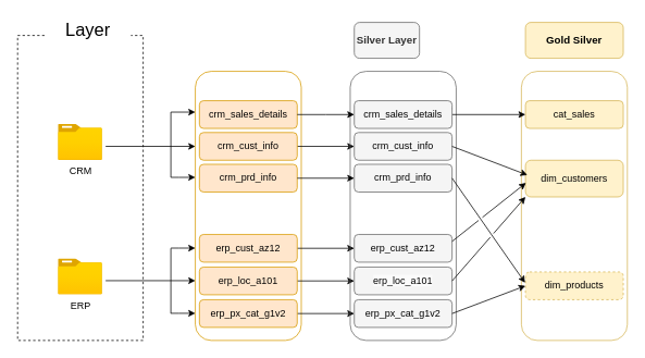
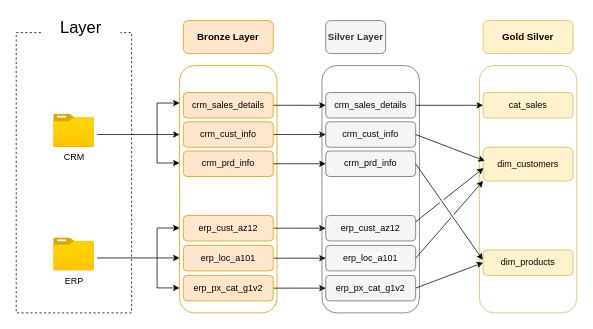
+ <mxCell id="12" value="&lt;b&gt;&lt;font style=&quot;font-size: 13px;&quot;&gt;Bronze Layer&lt;/font&gt;&lt;/b&gt;" style="rounded=1;whiteSpace=wrap;html=1;fillColor=#ffe6cc;strokeColor=#d79b00;" parent="1" vertex="1"><mxGeometry x="244" y="27" width="120" height="44" as="geometry" /></mxCell>
- <mxCell id="44" value="dim_products" style="rounded=1;whiteSpace=wrap;html=1;fillColor=#fff2cc;strokeColor=#d6b656;dashed=1;" parent="1" vertex="1"><mxGeometry x="644" y="333" width="120" height="34" as="geometry" /></mxCell>
+ <mxCell id="44" value="dim_products" style="rounded=1;whiteSpace=wrap;html=1;fillColor=#fff2cc;strokeColor=#d6b656;" parent="1" vertex="1"><mxGeometry x="644" y="333" width="120" height="34" as="geometry" /></mxCell>
